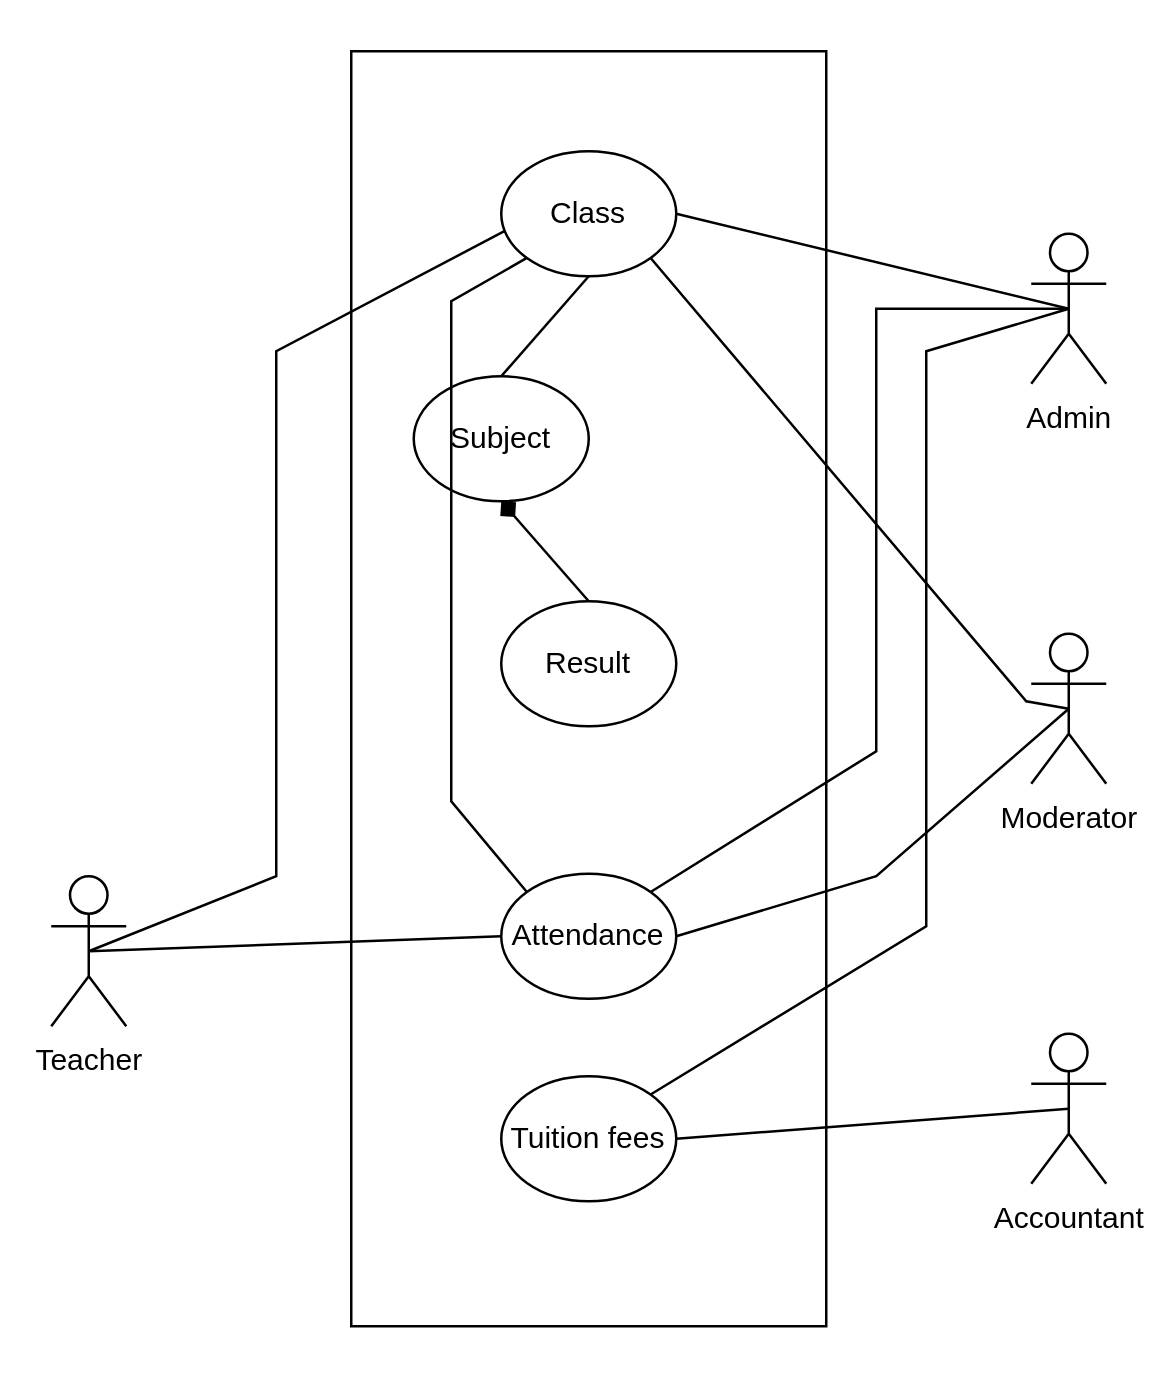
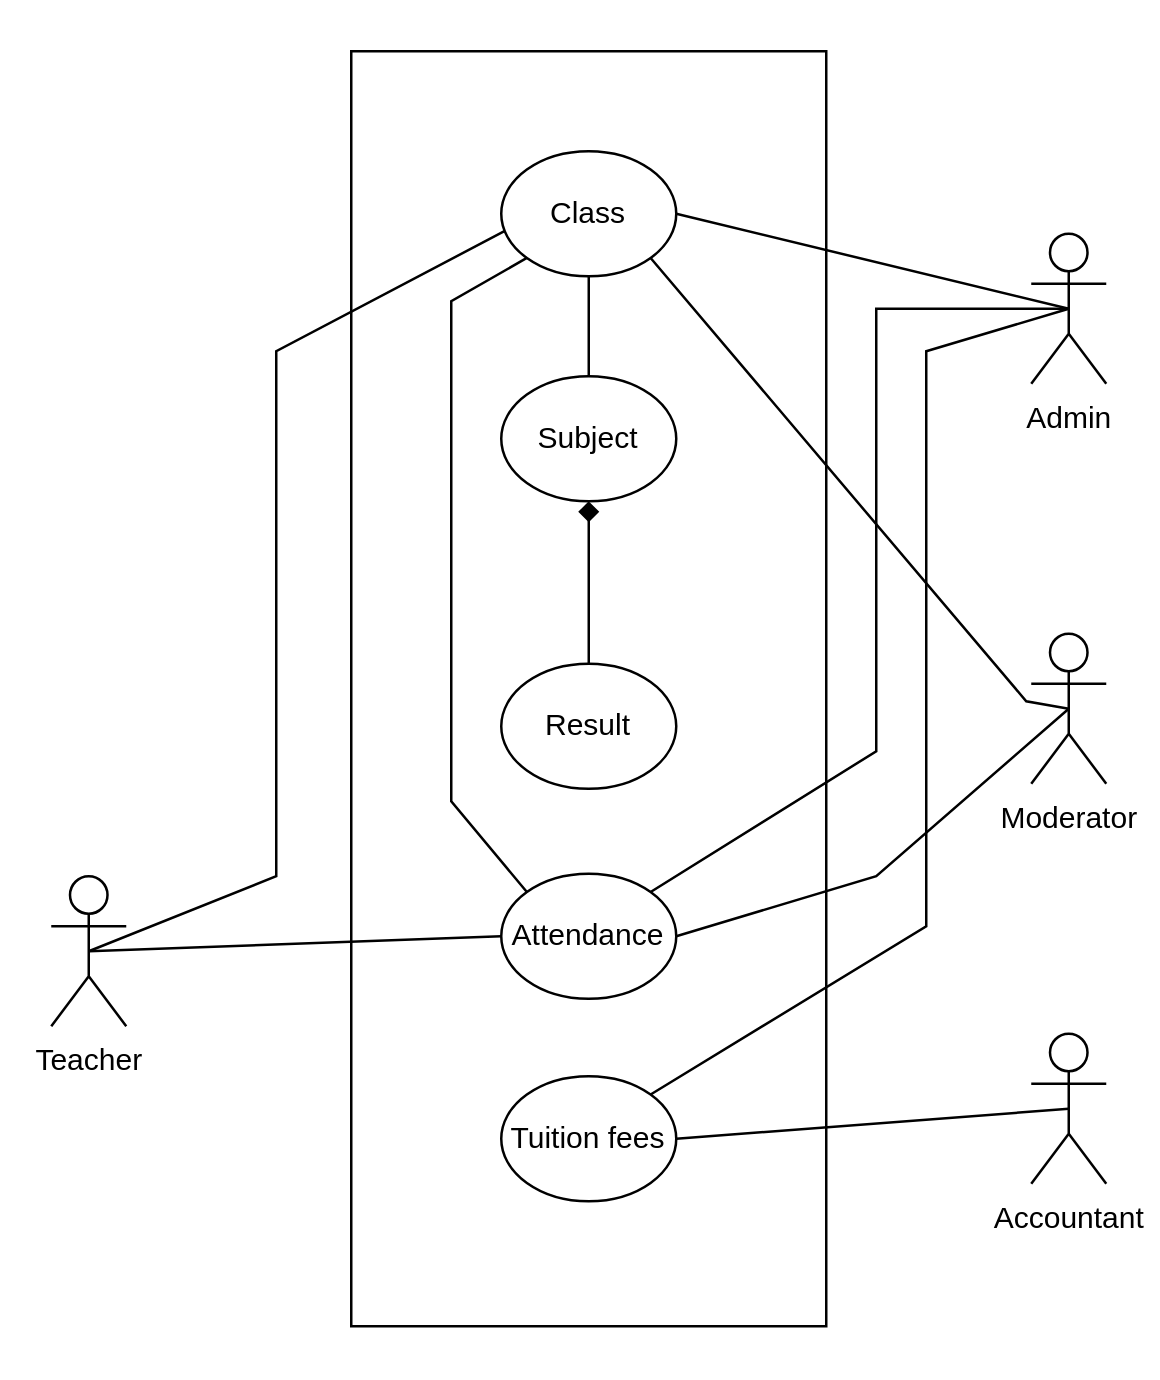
- <mxCell id="4" value="Subject" style="ellipse;whiteSpace=wrap;html=1;" vertex="1" parent="1"><mxGeometry x="165" y="150" width="70" height="50" as="geometry" /></mxCell>
+ <mxCell id="4" value="Subject" style="ellipse;whiteSpace=wrap;html=1;" vertex="1" parent="1"><mxGeometry x="200" y="150" width="70" height="50" as="geometry" /></mxCell>
- <mxCell id="5" value="Result" style="ellipse;whiteSpace=wrap;html=1;" vertex="1" parent="1"><mxGeometry x="200" y="240" width="70" height="50" as="geometry" /></mxCell>
+ <mxCell id="5" value="Result" style="ellipse;whiteSpace=wrap;html=1;" vertex="1" parent="1"><mxGeometry x="200" y="265" width="70" height="50" as="geometry" /></mxCell>
